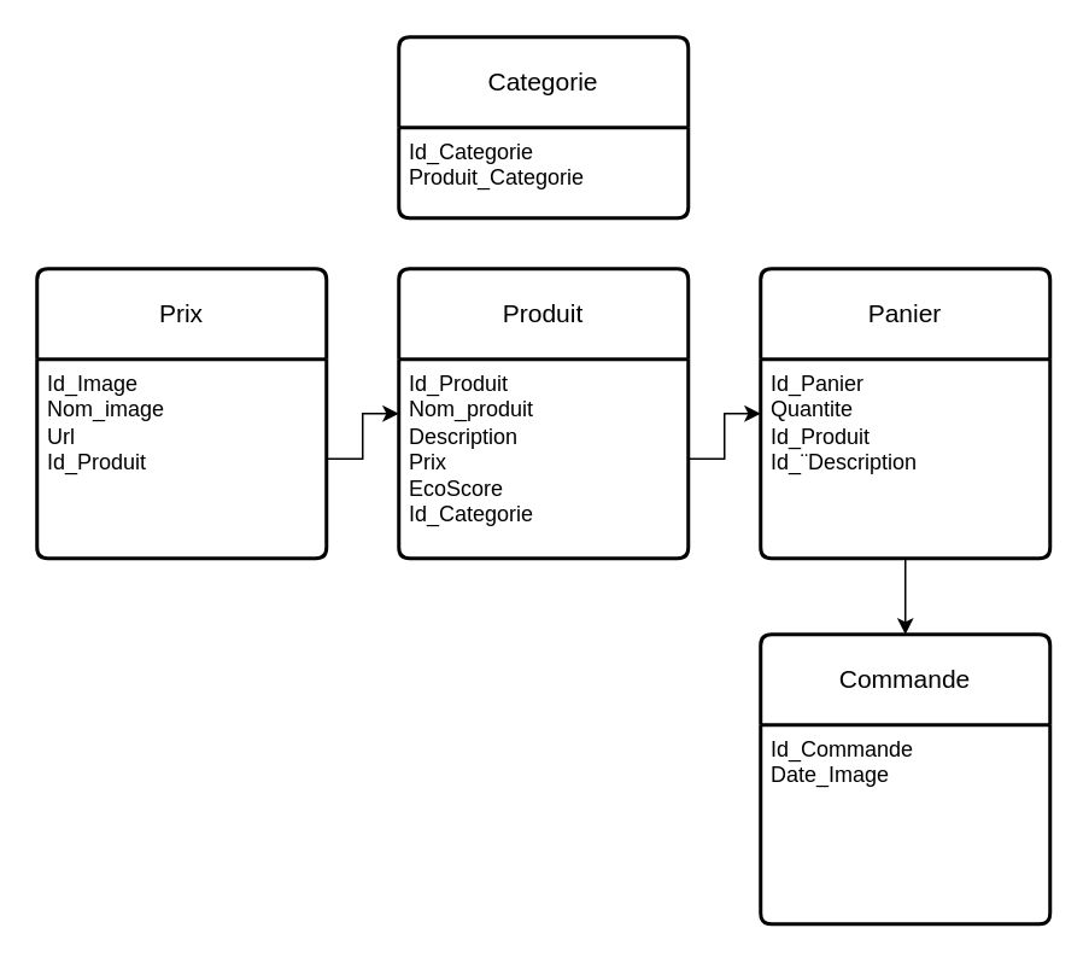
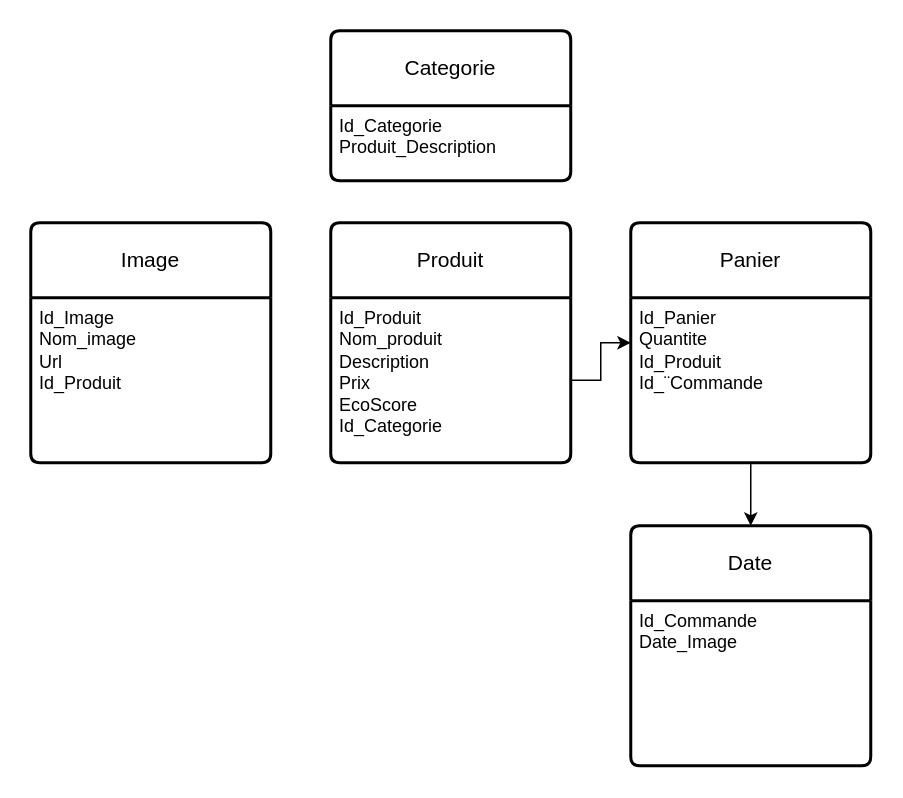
- <mxCell id="9" value="Id_Categorie&lt;br&gt;Produit_Categorie" style="align=left;strokeColor=none;fillColor=none;spacingLeft=4;fontSize=12;verticalAlign=top;resizable=0;rotatable=0;part=1;html=1;" parent="8" vertex="1"><mxGeometry y="50" width="160" height="50" as="geometry" /></mxCell>
+ <mxCell id="9" value="Id_Categorie&lt;br&gt;Produit_Description" style="align=left;strokeColor=none;fillColor=none;spacingLeft=4;fontSize=12;verticalAlign=top;resizable=0;rotatable=0;part=1;html=1;" parent="8" vertex="1"><mxGeometry y="50" width="160" height="50" as="geometry" /></mxCell>
- <mxCell id="6" value="Prix" style="swimlane;childLayout=stackLayout;horizontal=1;startSize=50;horizontalStack=0;rounded=1;fontSize=14;fontStyle=0;strokeWidth=2;resizeParent=0;resizeLast=1;shadow=0;dashed=0;align=center;arcSize=4;whiteSpace=wrap;html=1;" parent="1" vertex="1"><mxGeometry x="20" y="148" width="160" height="160" as="geometry" /></mxCell>
+ <mxCell id="6" value="Image" style="swimlane;childLayout=stackLayout;horizontal=1;startSize=50;horizontalStack=0;rounded=1;fontSize=14;fontStyle=0;strokeWidth=2;resizeParent=0;resizeLast=1;shadow=0;dashed=0;align=center;arcSize=4;whiteSpace=wrap;html=1;" parent="1" vertex="1"><mxGeometry x="20" y="148" width="160" height="160" as="geometry" /></mxCell>
- <mxCell id="11" value="Id_Panier&lt;br&gt;Quantite&lt;br&gt;Id_Produit&lt;br&gt;Id_¨Description" style="align=left;strokeColor=none;fillColor=none;spacingLeft=4;fontSize=12;verticalAlign=top;resizable=0;rotatable=0;part=1;html=1;" parent="10" vertex="1"><mxGeometry y="50" width="160" height="110" as="geometry" /></mxCell>
+ <mxCell id="11" value="Id_Panier&lt;br&gt;Quantite&lt;br&gt;Id_Produit&lt;br&gt;Id_¨Commande" style="align=left;strokeColor=none;fillColor=none;spacingLeft=4;fontSize=12;verticalAlign=top;resizable=0;rotatable=0;part=1;html=1;" parent="10" vertex="1"><mxGeometry y="50" width="160" height="110" as="geometry" /></mxCell>
- <mxCell id="13" style="edgeStyle=orthogonalEdgeStyle;rounded=0;orthogonalLoop=1;jettySize=auto;html=1;" parent="1" source="7" target="2" edge="1"><mxGeometry relative="1" as="geometry" /></mxCell>
- <mxCell id="4" value="Commande" style="swimlane;childLayout=stackLayout;horizontal=1;startSize=50;horizontalStack=0;rounded=1;fontSize=14;fontStyle=0;strokeWidth=2;resizeParent=0;resizeLast=1;shadow=0;dashed=0;align=center;arcSize=4;whiteSpace=wrap;html=1;" parent="1" vertex="1"><mxGeometry x="420" y="350" width="160" height="160" as="geometry" /></mxCell>
+ <mxCell id="4" value="Date" style="swimlane;childLayout=stackLayout;horizontal=1;startSize=50;horizontalStack=0;rounded=1;fontSize=14;fontStyle=0;strokeWidth=2;resizeParent=0;resizeLast=1;shadow=0;dashed=0;align=center;arcSize=4;whiteSpace=wrap;html=1;" parent="1" vertex="1"><mxGeometry x="420" y="350" width="160" height="160" as="geometry" /></mxCell>
